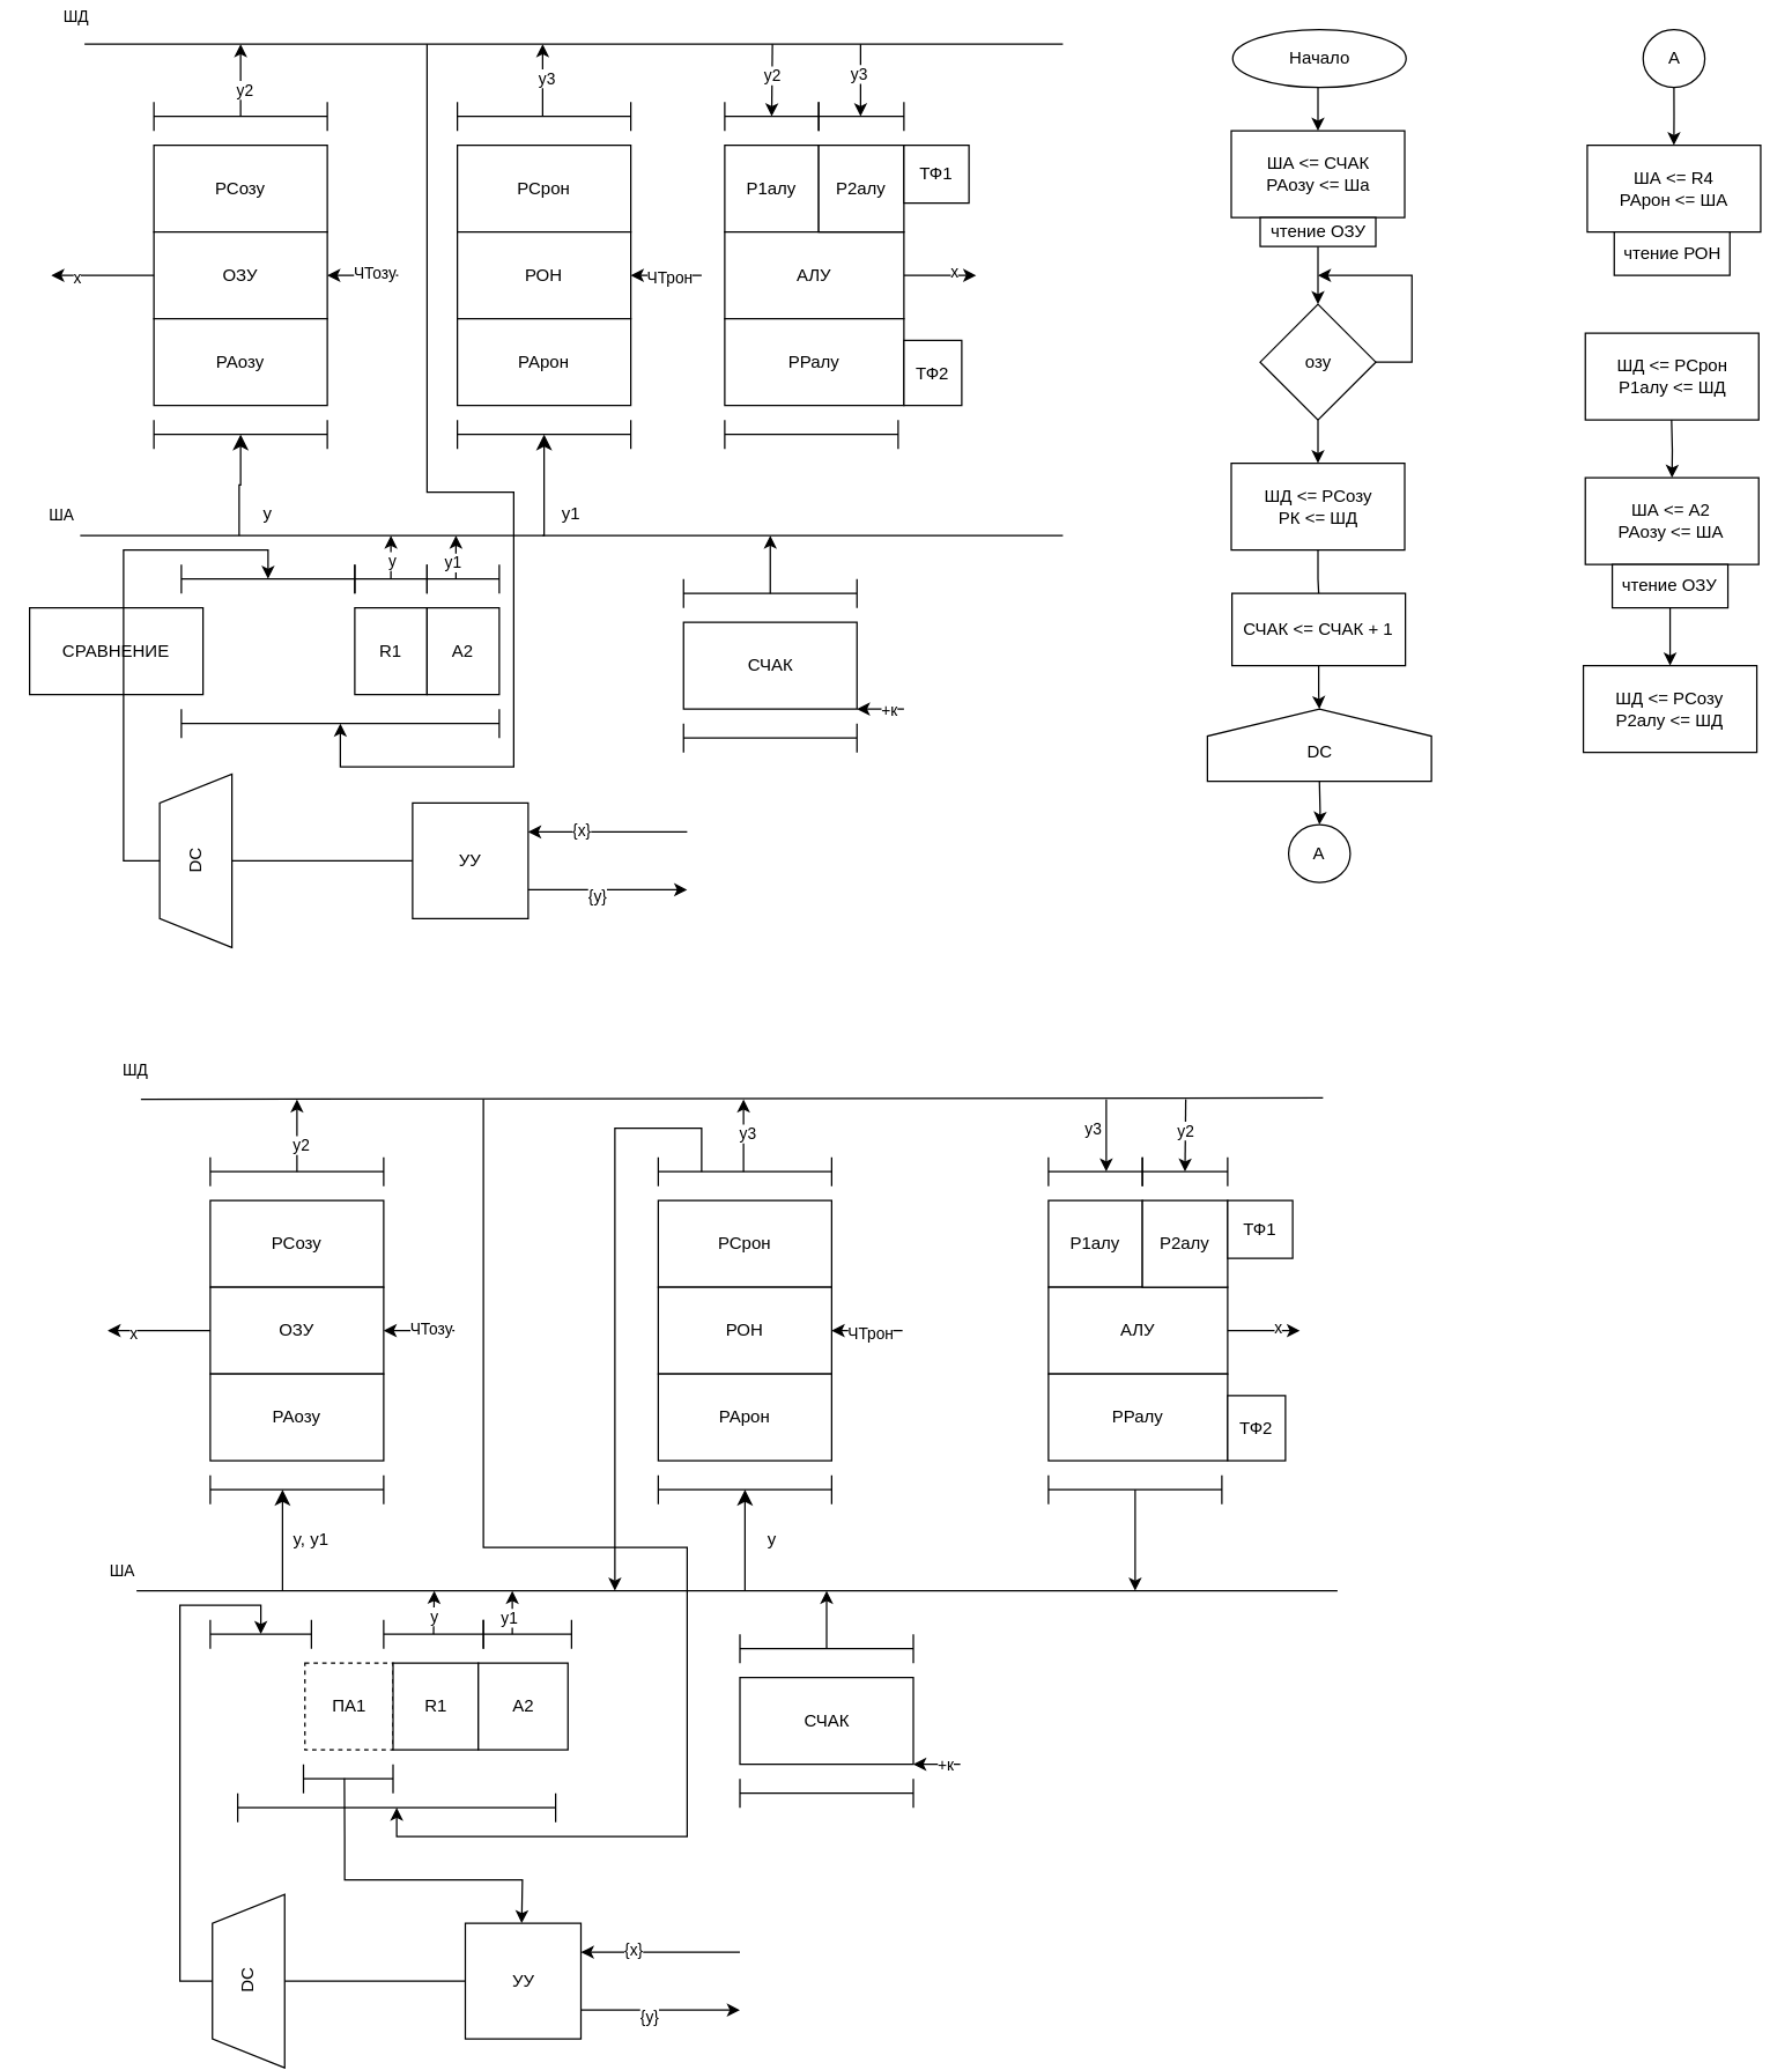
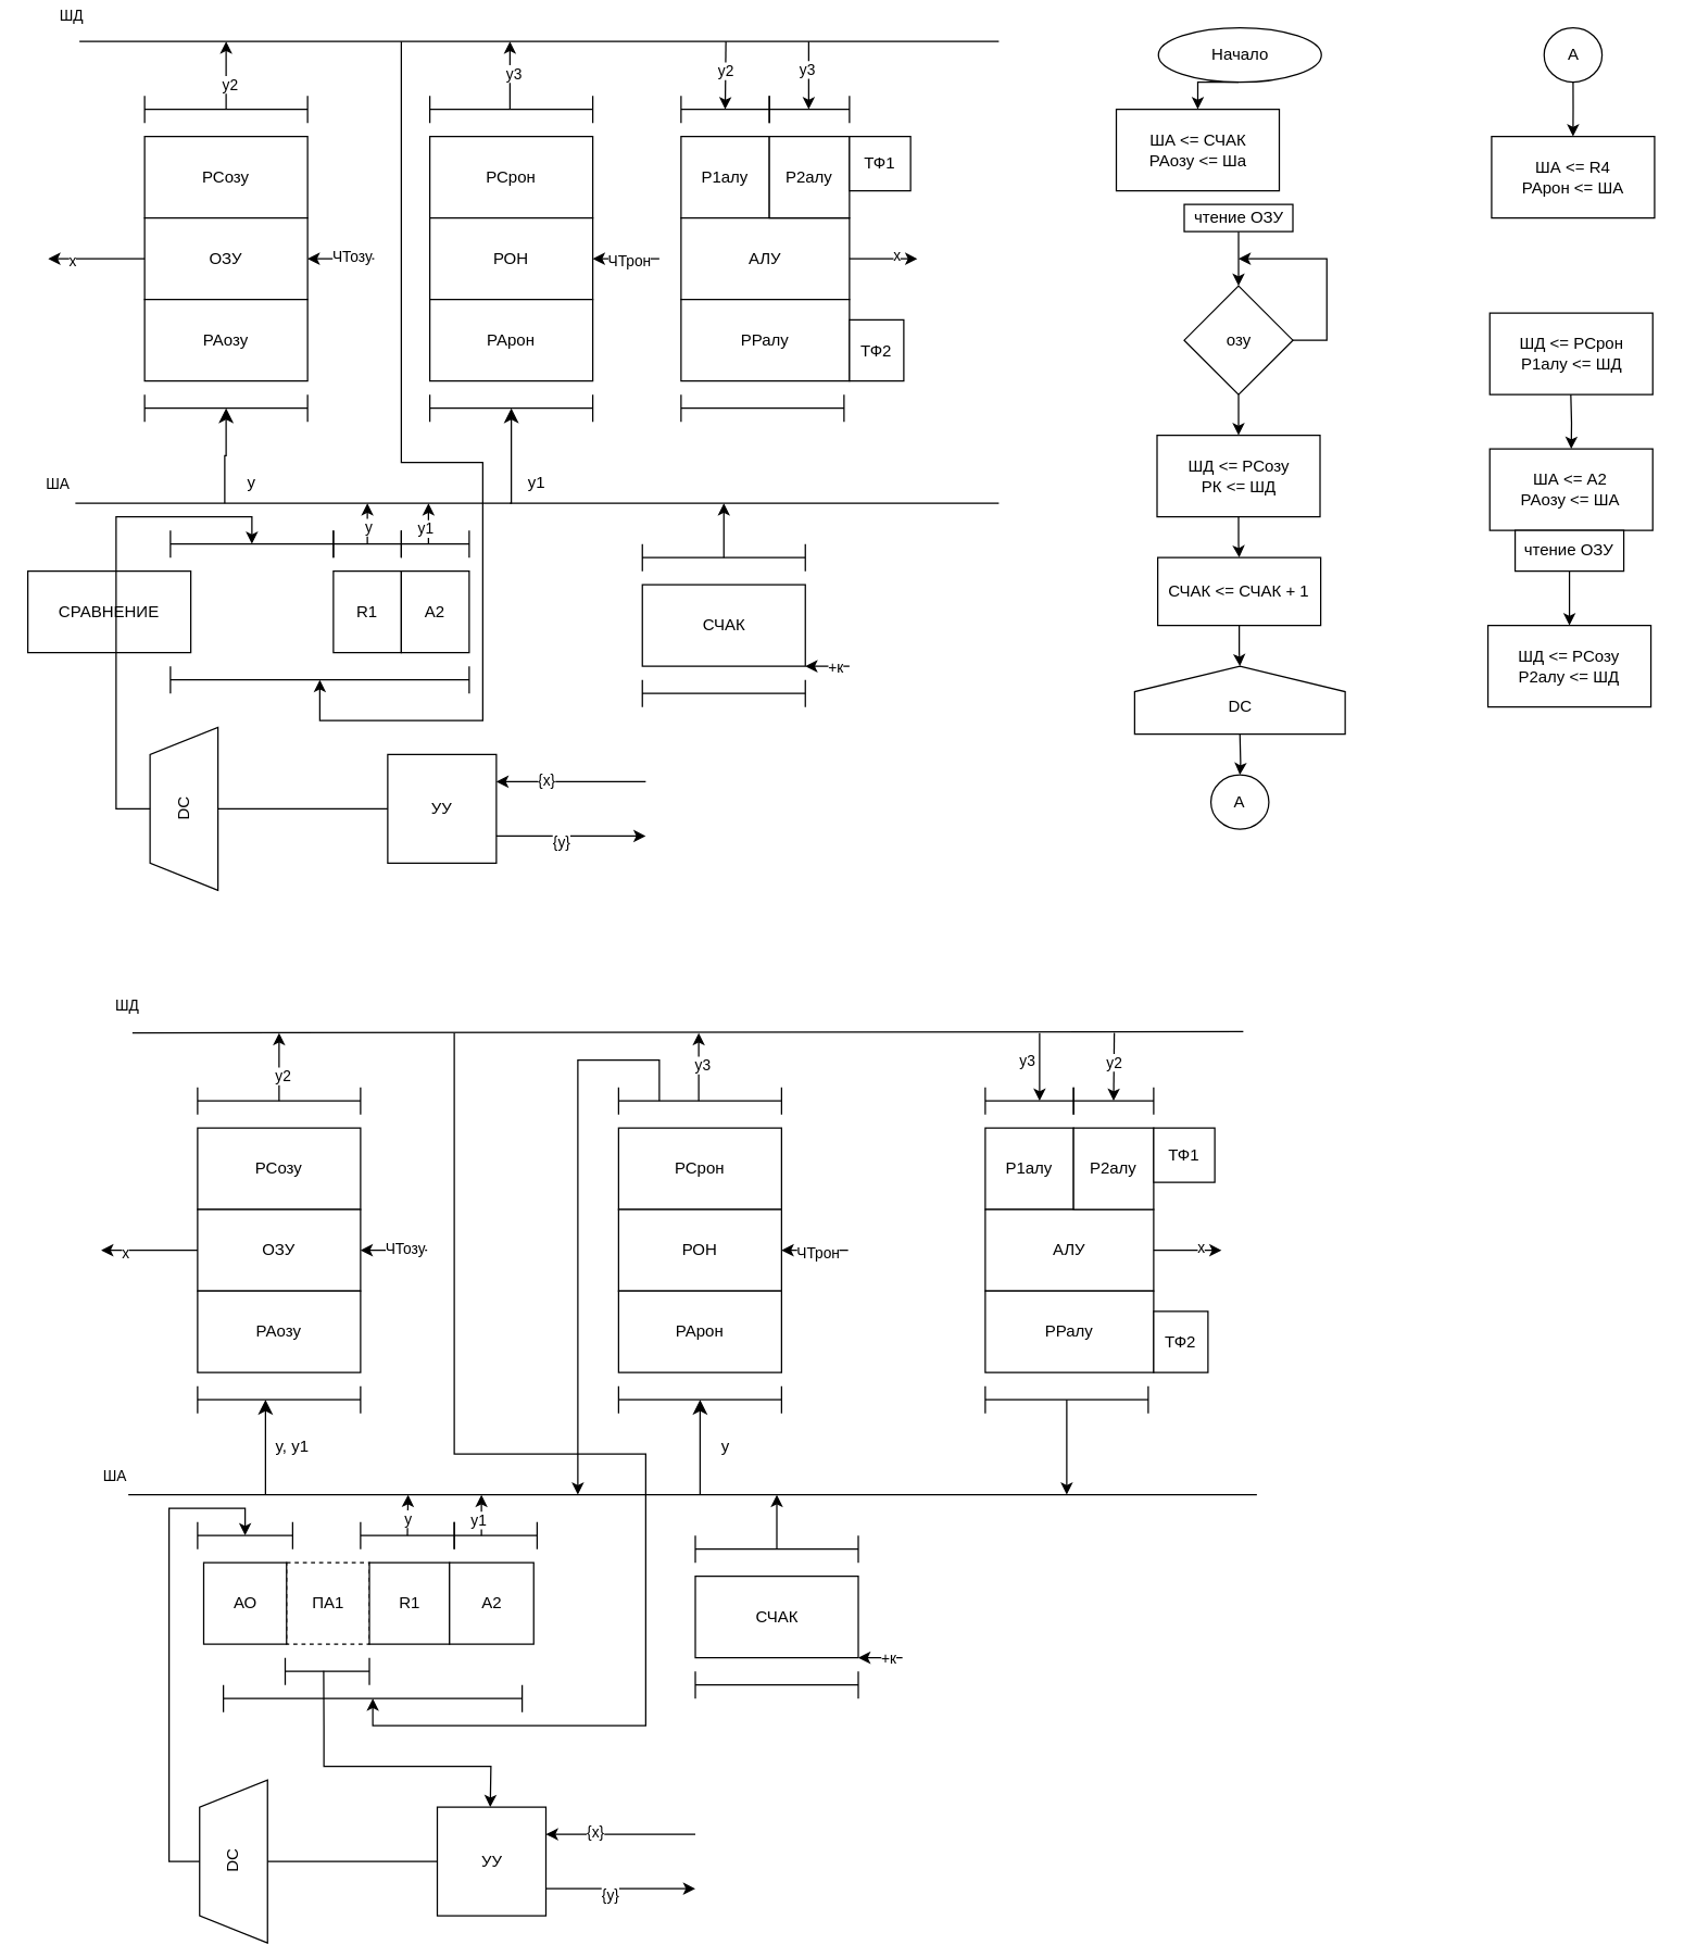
- <mxCell id="69" value="ША &amp;lt;= СЧАК&lt;div&gt;РАозу &amp;lt;= Ша&lt;/div&gt;" style="rounded=0;whiteSpace=wrap;html=1;" parent="1" vertex="1"><mxGeometry x="851.5" y="90" width="120" height="60" as="geometry" /></mxCell>
+ <mxCell id="69" value="ША &amp;lt;= СЧАК&lt;div&gt;РАозу &amp;lt;= Ша&lt;/div&gt;" style="rounded=0;whiteSpace=wrap;html=1;" parent="1" vertex="1"><mxGeometry x="821.5" y="80" width="120" height="60" as="geometry" /></mxCell>
- <mxCell id="164" value="чтение РОН" style="rounded=0;whiteSpace=wrap;html=1;" vertex="1" parent="1"><mxGeometry x="1116.5" y="160" width="80" height="30" as="geometry" /></mxCell>
- <mxCell id="152" style="edgeStyle=orthogonalEdgeStyle;rounded=0;orthogonalLoop=1;jettySize=auto;html=1;entryX=0.5;entryY=0;entryDx=0;entryDy=0;endArrow=none;" parent="1" source="153" target="156" edge="1"><mxGeometry relative="1" as="geometry" /></mxCell>
+ <mxCell id="152" style="edgeStyle=orthogonalEdgeStyle;rounded=0;orthogonalLoop=1;jettySize=auto;html=1;entryX=0.5;entryY=0;entryDx=0;entryDy=0;" parent="1" source="153" target="156" edge="1"><mxGeometry relative="1" as="geometry" /></mxCell>
+ <mxCell id="148" value="АО" style="rounded=0;whiteSpace=wrap;html=1;" parent="1" vertex="1"><mxGeometry x="149.5" y="1150" width="61" height="60" as="geometry" /></mxCell>
